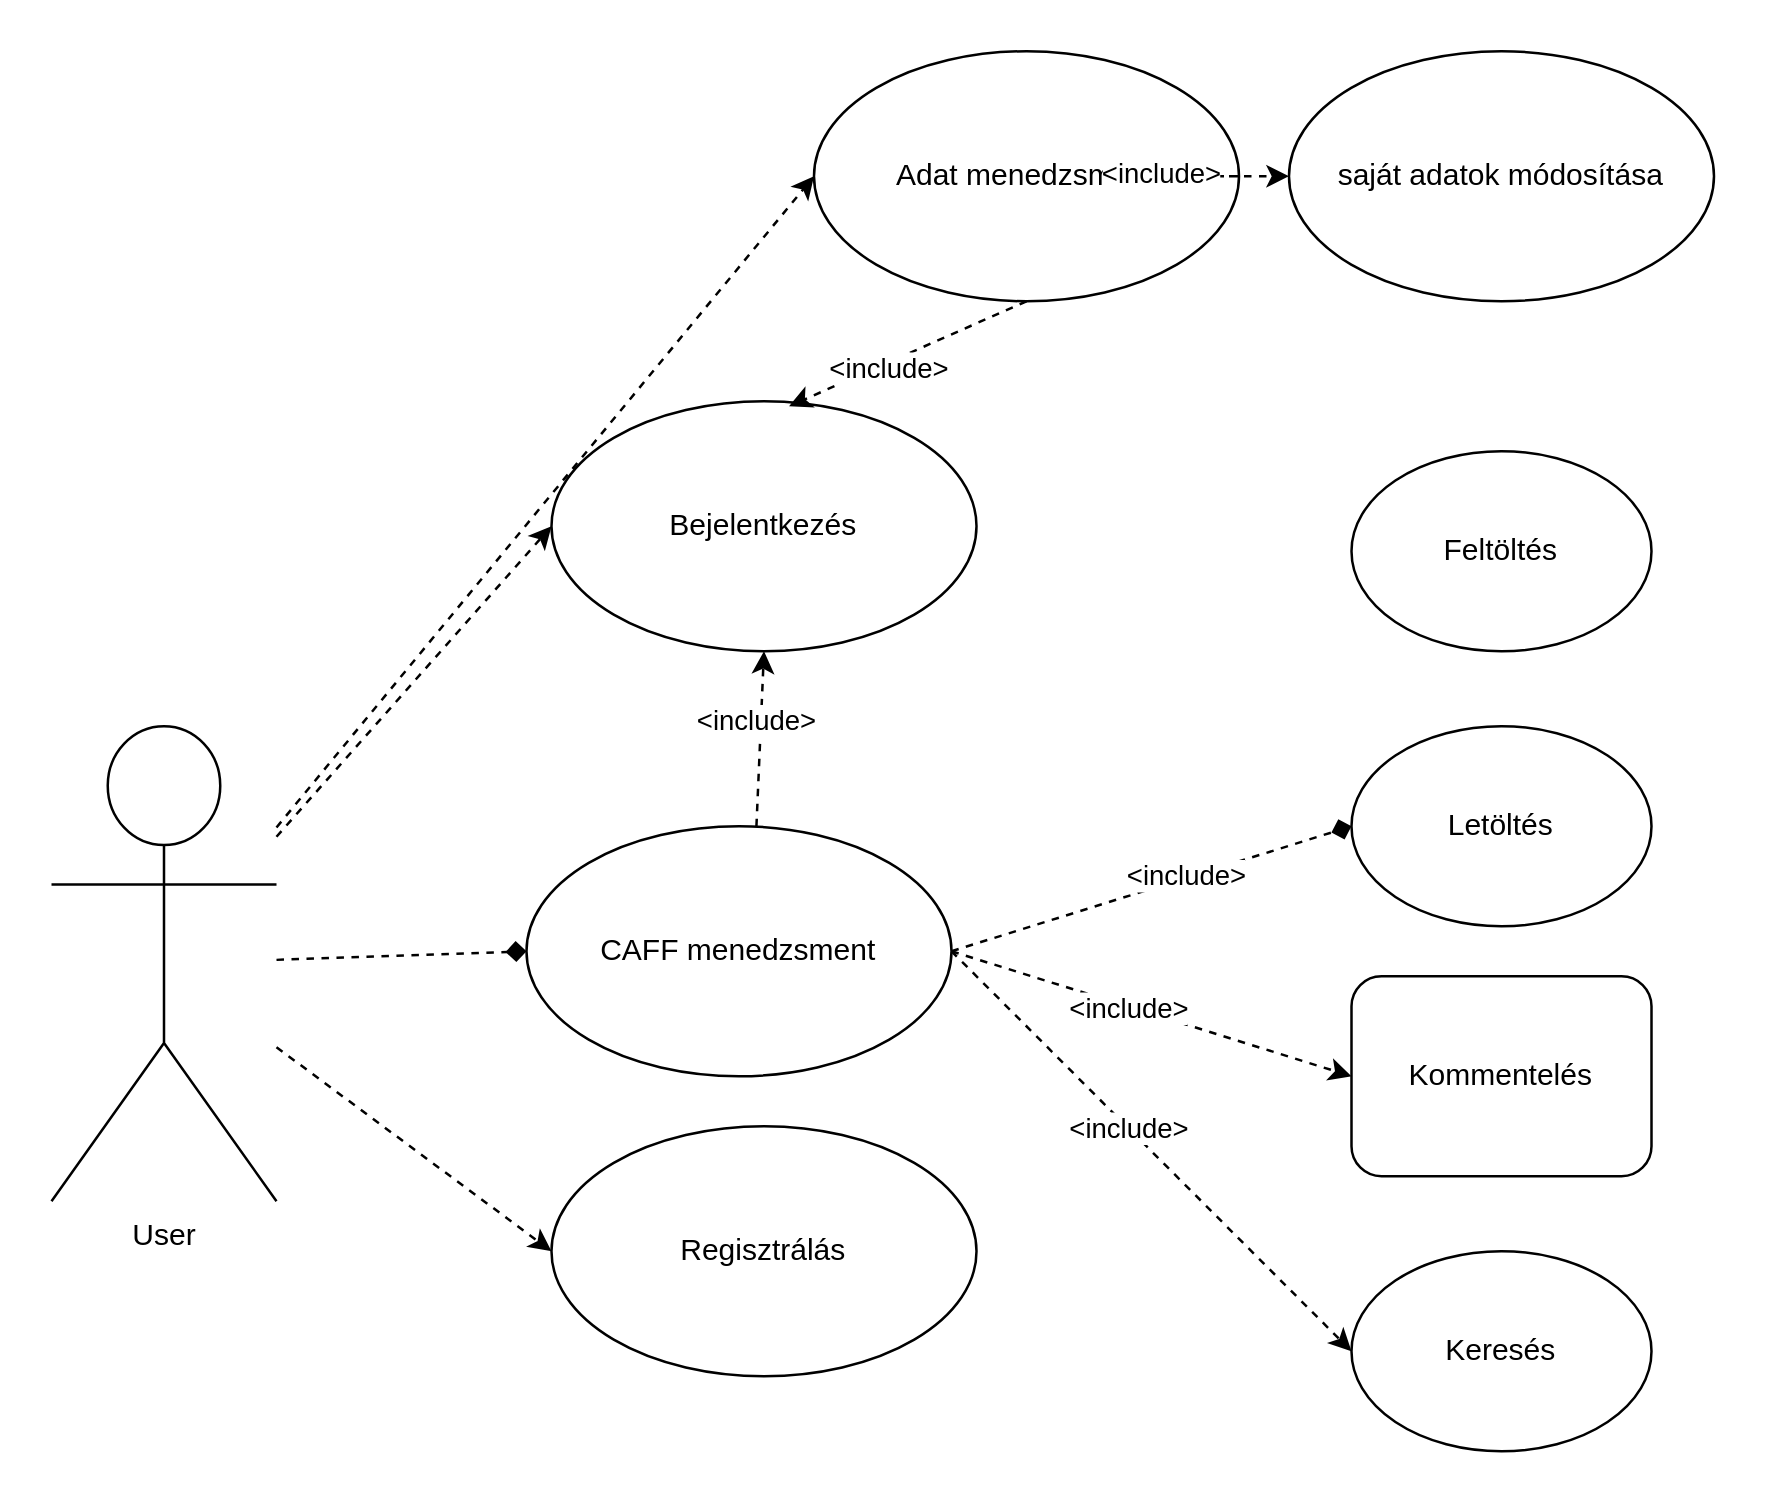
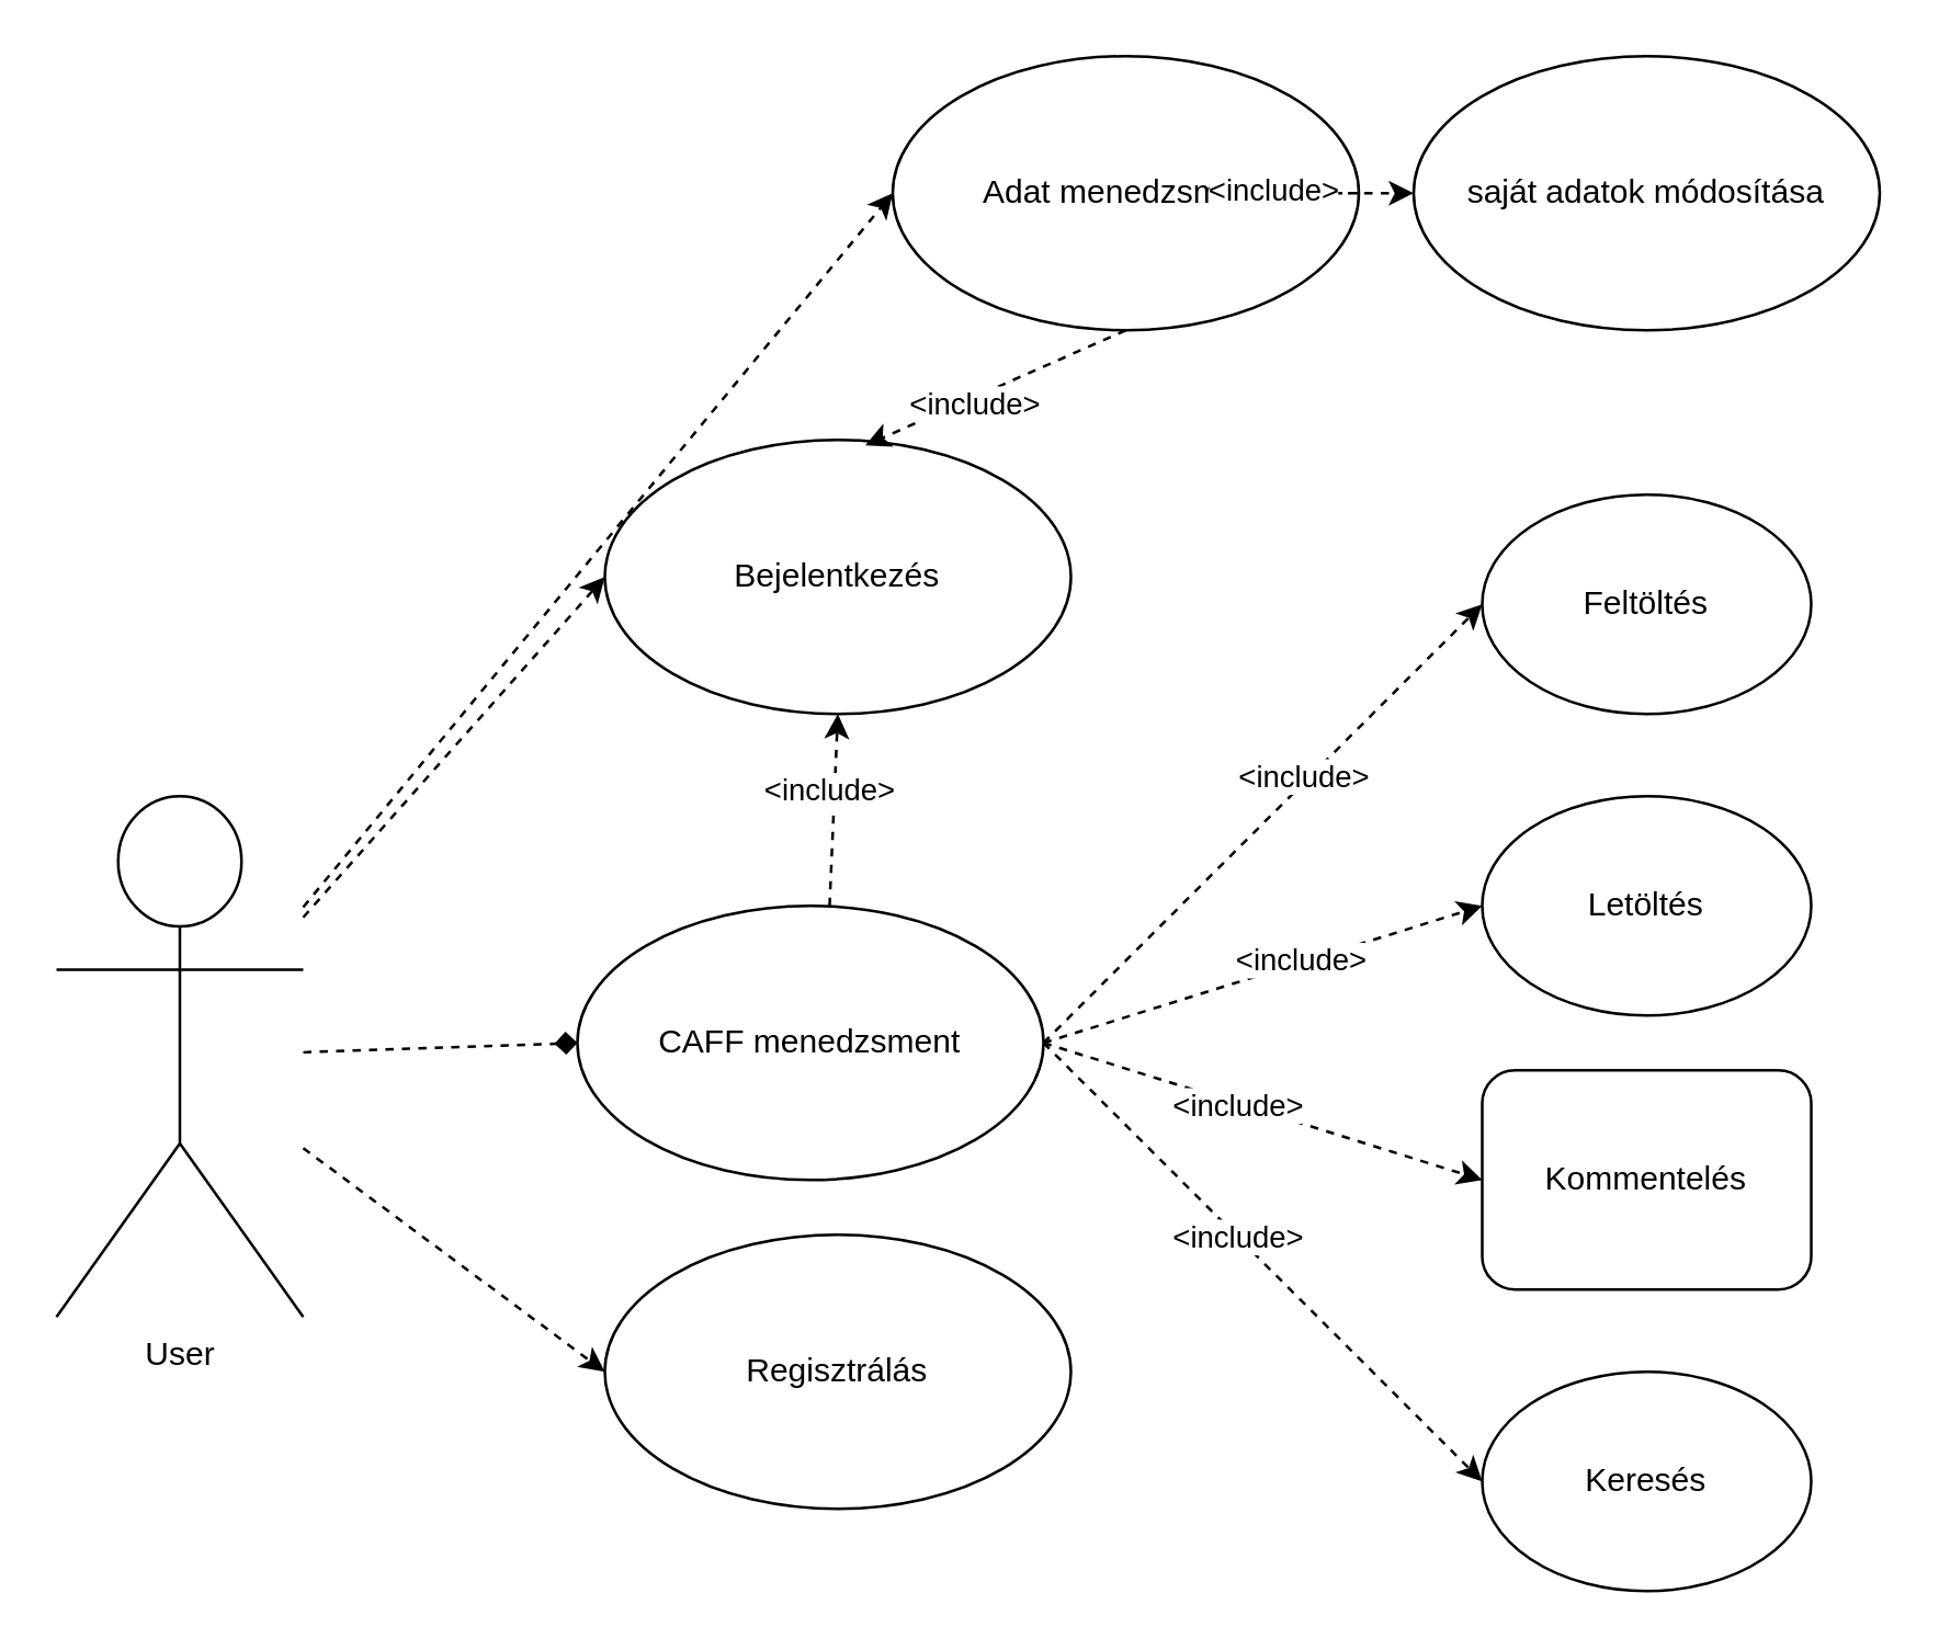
+ <mxCell id="5" style="rounded=0;orthogonalLoop=1;jettySize=auto;html=1;exitX=1;exitY=0.5;exitDx=0;exitDy=0;entryX=0;entryY=0.5;entryDx=0;entryDy=0;dashed=1;" parent="1" source="11" target="12" edge="1"><mxGeometry relative="1" as="geometry" /></mxCell>
+ <mxCell id="6" value="&amp;lt;include&amp;gt;" style="edgeLabel;html=1;align=center;verticalAlign=middle;resizable=0;points=[];" parent="5" vertex="1" connectable="0"><mxGeometry x="0.198" y="2" relative="1" as="geometry"><mxPoint as="offset" /></mxGeometry></mxCell>
- <mxCell id="7" style="rounded=0;orthogonalLoop=1;jettySize=auto;html=1;exitX=1;exitY=0.5;exitDx=0;exitDy=0;entryX=0;entryY=0.5;entryDx=0;entryDy=0;dashed=1;endArrow=diamond;" parent="1" source="11" target="13" edge="1"><mxGeometry relative="1" as="geometry" /></mxCell>
+ <mxCell id="7" style="rounded=0;orthogonalLoop=1;jettySize=auto;html=1;exitX=1;exitY=0.5;exitDx=0;exitDy=0;entryX=0;entryY=0.5;entryDx=0;entryDy=0;dashed=1;" parent="1" source="11" target="13" edge="1"><mxGeometry relative="1" as="geometry" /></mxCell>
